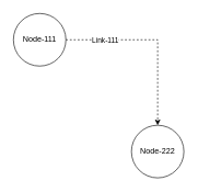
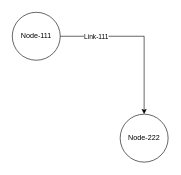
- <mxCell id="3" value="" style="edgeStyle=orthogonalEdgeStyle;rounded=0;orthogonalLoop=1;jettySize=auto;html=1;exitX=1;exitY=0.5;exitDx=0;exitDy=0;entryX=0.5;entryY=0;entryDx=0;entryDy=0;dashed=1;" parent="1" source="2" target="5" edge="1"><mxGeometry relative="1" as="geometry" /></mxCell>
+ <mxCell id="3" value="" style="edgeStyle=orthogonalEdgeStyle;rounded=0;orthogonalLoop=1;jettySize=auto;html=1;exitX=1;exitY=0.5;exitDx=0;exitDy=0;entryX=0.5;entryY=0;entryDx=0;entryDy=0;" parent="1" source="2" target="5" edge="1"><mxGeometry relative="1" as="geometry" /></mxCell>
